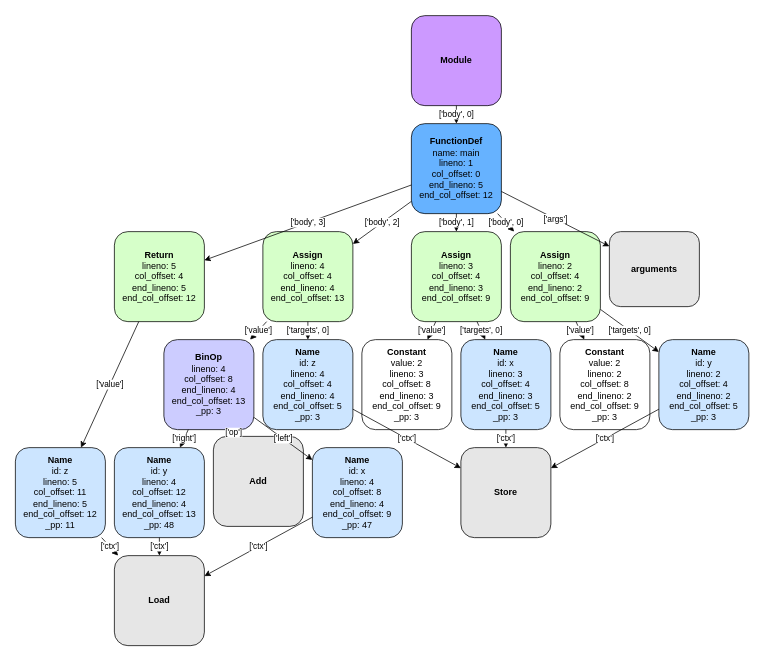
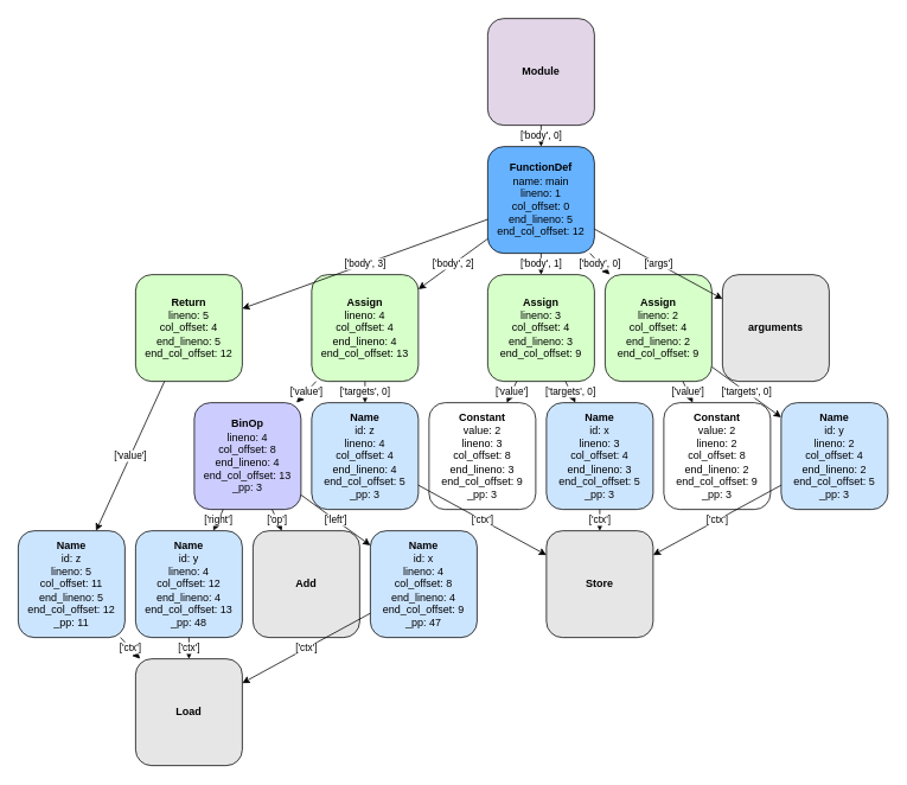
- <mxCell id="2" value="&lt;b&gt;Module&lt;/b&gt;" style="rounded=1;whiteSpace=wrap;html=1;fillColor=#CC99FF;strokeColor=#000000;" parent="1" vertex="1"><mxGeometry x="548" y="20" width="120" height="120" as="geometry" /></mxCell>
+ <mxCell id="2" value="&lt;b&gt;Module&lt;/b&gt;" style="rounded=1;whiteSpace=wrap;html=1;fillColor=#e1d5e7;strokeColor=#000000;" parent="1" vertex="1"><mxGeometry x="548" y="20" width="120" height="120" as="geometry" /></mxCell>
- <mxCell id="4" value="&lt;b&gt;arguments&lt;/b&gt;" style="rounded=1;whiteSpace=wrap;html=1;fillColor=#E6E6E6;strokeColor=#000000;" parent="1" vertex="1"><mxGeometry x="812" y="308" width="120" height="100" as="geometry" /></mxCell>
+ <mxCell id="4" value="&lt;b&gt;arguments&lt;/b&gt;" style="rounded=1;whiteSpace=wrap;html=1;fillColor=#E6E6E6;strokeColor=#000000;" parent="1" vertex="1"><mxGeometry x="812" y="308" width="120" height="120" as="geometry" /></mxCell>
- <mxCell id="17" value="&lt;b&gt;Add&lt;/b&gt;" style="rounded=1;whiteSpace=wrap;html=1;fillColor=#E6E6E6;strokeColor=#000000;" parent="1" vertex="1"><mxGeometry x="284" y="581" width="120" height="120" as="geometry" /></mxCell>
+ <mxCell id="17" value="&lt;b&gt;Add&lt;/b&gt;" style="rounded=1;whiteSpace=wrap;html=1;fillColor=#E6E6E6;strokeColor=#000000;" parent="1" vertex="1"><mxGeometry x="284" y="596" width="120" height="120" as="geometry" /></mxCell>
